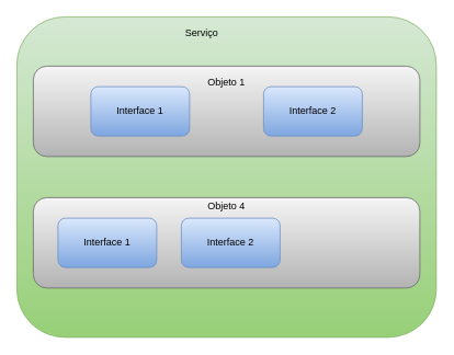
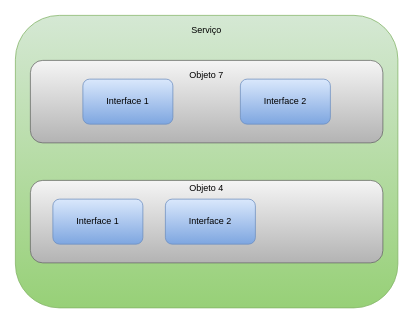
- <mxCell id="11" value="Serviço" style="text;html=1;strokeColor=none;fillColor=none;align=center;verticalAlign=middle;whiteSpace=wrap;rounded=0;" vertex="1" parent="1"><mxGeometry x="225" y="30" width="40" height="20" as="geometry" /></mxCell>
+ <mxCell id="11" value="Serviço" style="text;html=1;strokeColor=none;fillColor=none;align=center;verticalAlign=middle;whiteSpace=wrap;rounded=0;" vertex="1" parent="1"><mxGeometry x="255" y="30" width="40" height="20" as="geometry" /></mxCell>
- <mxCell id="10" value="Objeto 1" style="text;html=1;strokeColor=none;fillColor=none;align=center;verticalAlign=middle;whiteSpace=wrap;rounded=0;" vertex="1" parent="1"><mxGeometry x="240" y="90" width="70" height="20" as="geometry" /></mxCell>
+ <mxCell id="10" value="Objeto 7" style="text;html=1;strokeColor=none;fillColor=none;align=center;verticalAlign=middle;whiteSpace=wrap;rounded=0;" vertex="1" parent="1"><mxGeometry x="240" y="90" width="70" height="20" as="geometry" /></mxCell>
